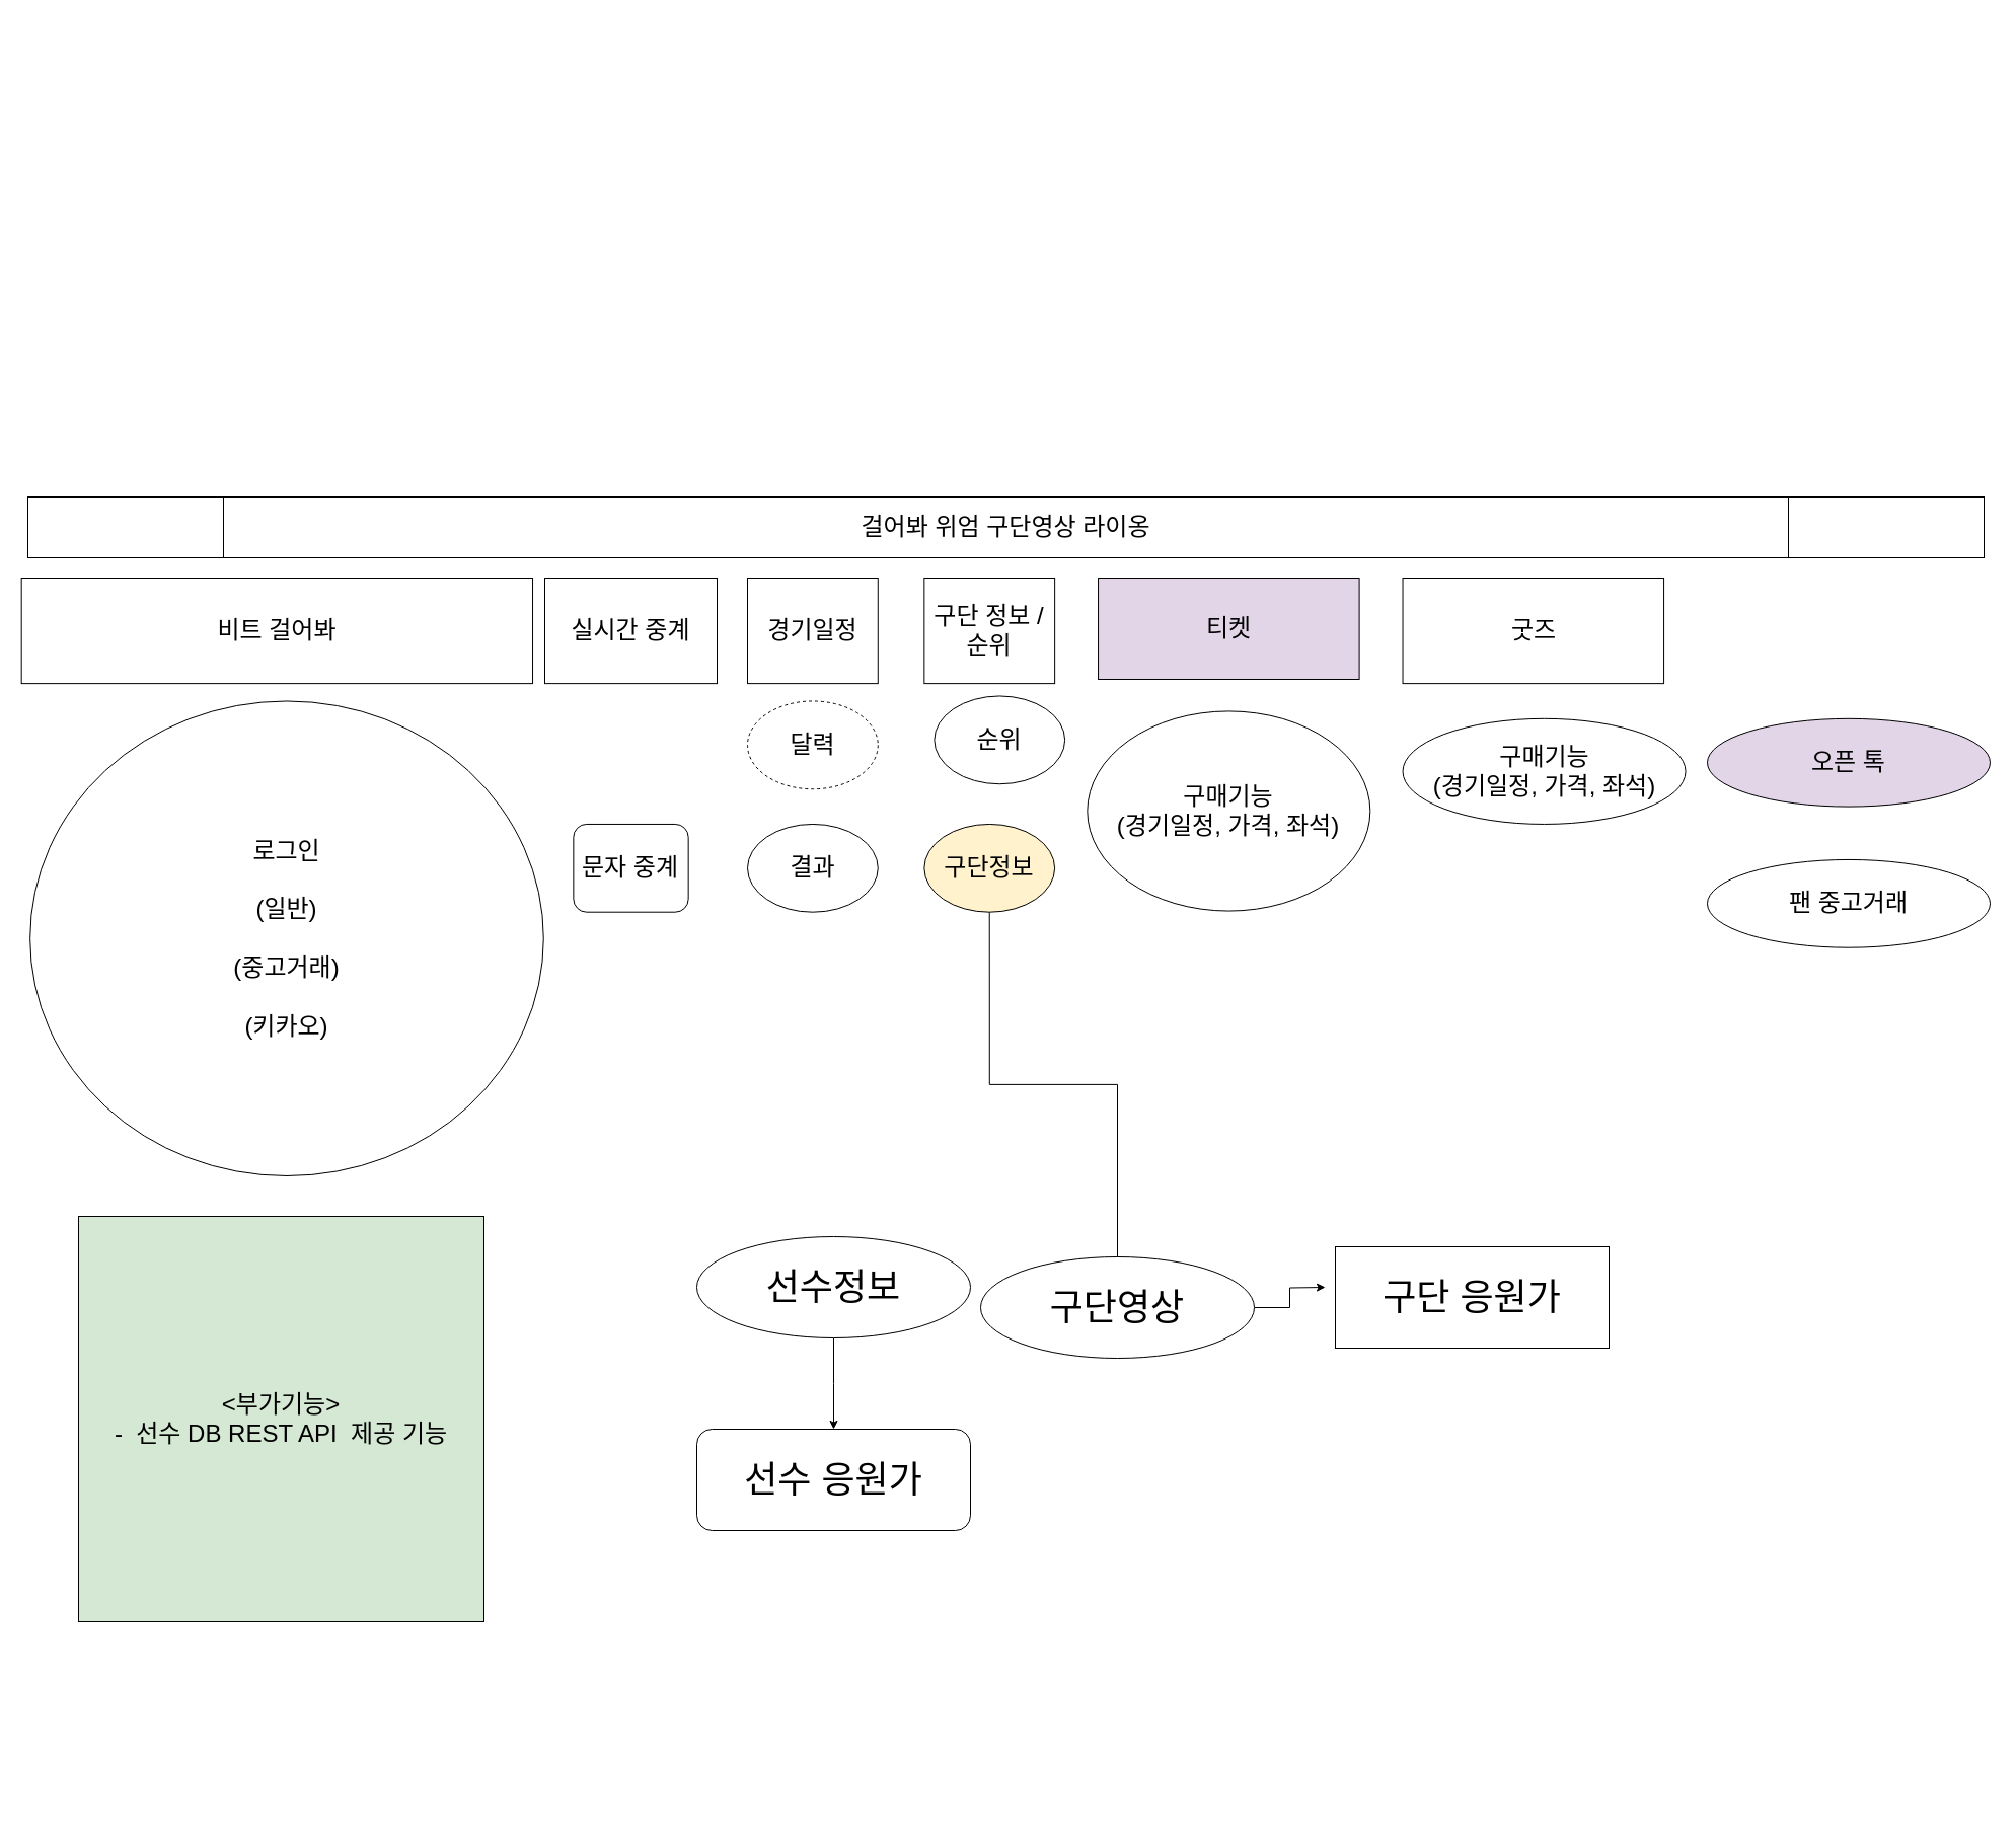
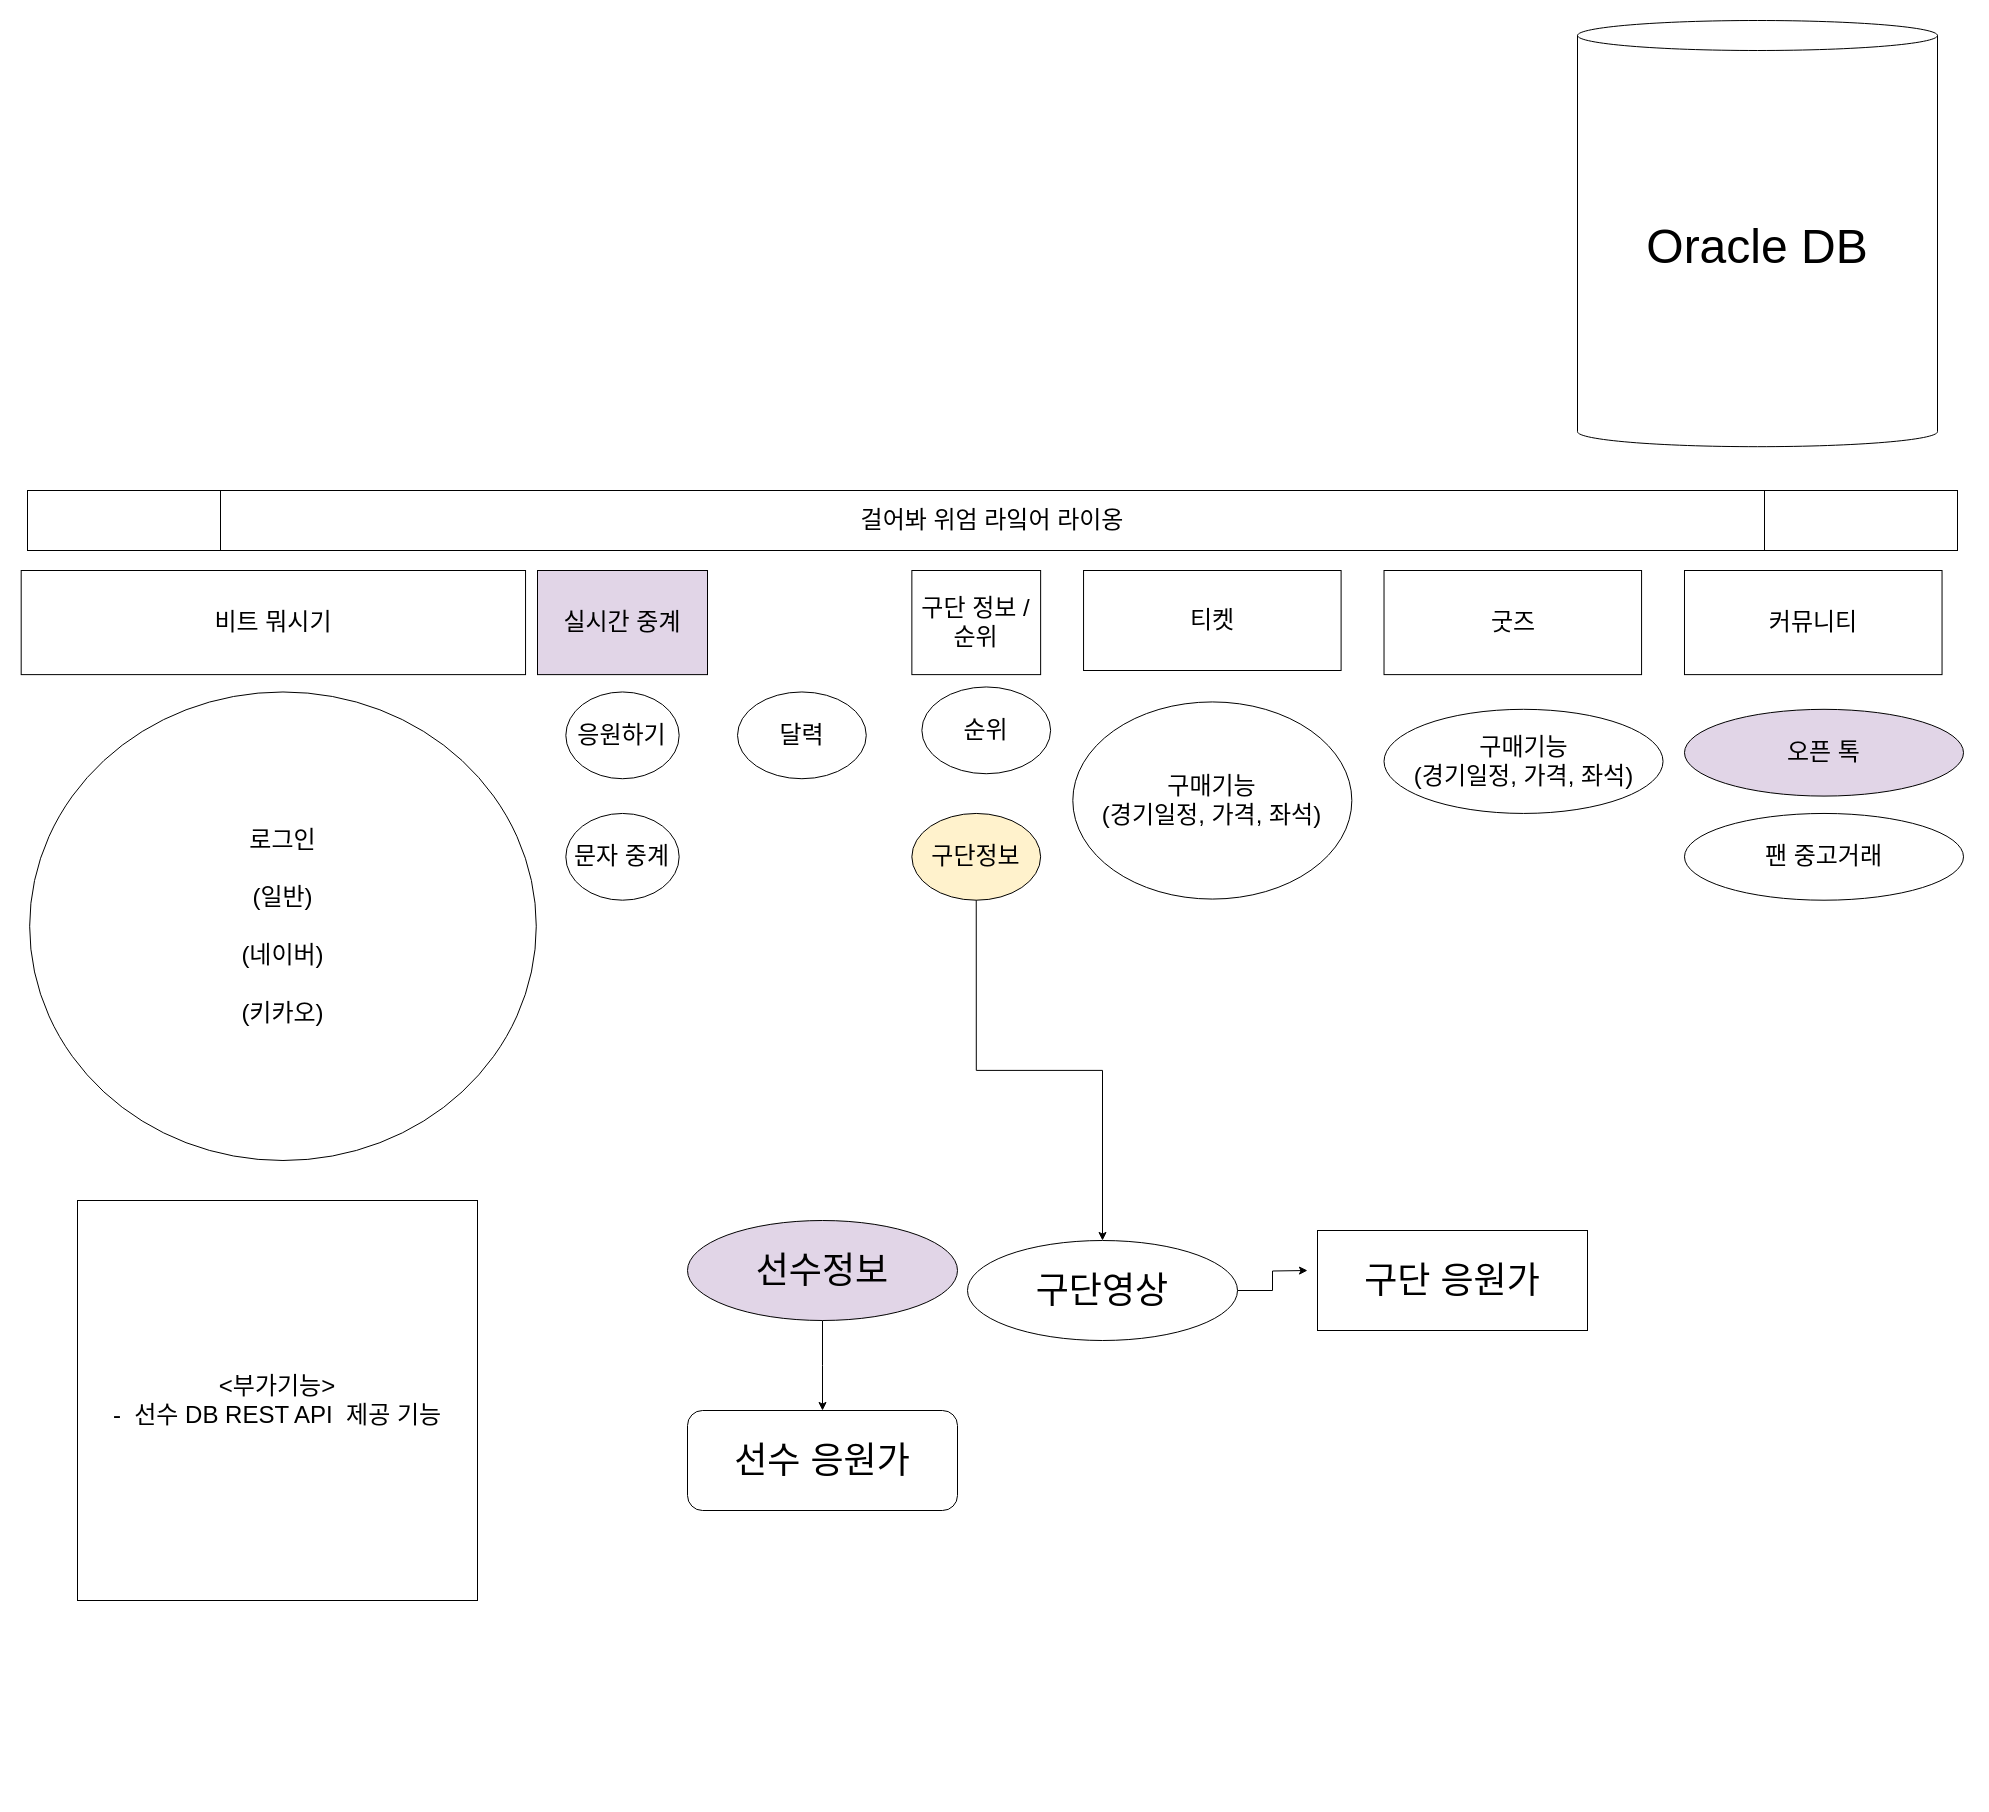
+ <mxCell id="34" value="&lt;font style=&quot;font-size: 48px;&quot;&gt;Oracle DB&lt;/font&gt;" style="shape=cylinder3;whiteSpace=wrap;html=1;boundedLbl=1;backgroundOutline=1;size=15;" vertex="1" parent="1"><mxGeometry x="1577" y="20" width="360" height="426.18" as="geometry" /></mxCell>
- <mxCell id="32" value="&lt;font style=&quot;font-size: 24px;&quot;&gt;걸어봐 위엄 구단영상 라이옹&lt;/font&gt;" style="shape=process;whiteSpace=wrap;html=1;backgroundOutline=1;fontSize=24;" vertex="1" parent="1"><mxGeometry x="27" y="490" width="1930" height="60" as="geometry" /></mxCell>
+ <mxCell id="32" value="&lt;font style=&quot;font-size: 24px;&quot;&gt;걸어봐 위엄 라잌어 라이옹&lt;/font&gt;" style="shape=process;whiteSpace=wrap;html=1;backgroundOutline=1;fontSize=24;" vertex="1" parent="1"><mxGeometry x="27" y="490" width="1930" height="60" as="geometry" /></mxCell>
- <mxCell id="15" value="티켓" style="rounded=0;whiteSpace=wrap;html=1;fontSize=24;fillColor=#e1d5e7;" vertex="1" parent="14"><mxGeometry x="10.73" width="257.55" height="100" as="geometry" /></mxCell>
+ <mxCell id="15" value="티켓" style="rounded=0;whiteSpace=wrap;html=1;fontSize=24;" vertex="1" parent="14"><mxGeometry x="10.73" width="257.55" height="100" as="geometry" /></mxCell>
- <mxCell id="3" value="&lt;font style=&quot;font-size: 24px;&quot;&gt;비트 걸어봐&lt;/font&gt;" style="rounded=0;whiteSpace=wrap;html=1;fontSize=24;" vertex="1" parent="2"><mxGeometry x="-386.317" width="504.359" height="104.118" as="geometry" /></mxCell>
+ <mxCell id="3" value="&lt;font style=&quot;font-size: 24px;&quot;&gt;비트 뭐시기&lt;/font&gt;" style="rounded=0;whiteSpace=wrap;html=1;fontSize=24;" vertex="1" parent="2"><mxGeometry x="-386.317" width="504.359" height="104.118" as="geometry" /></mxCell>
- <mxCell id="6" value="실시간 중계" style="rounded=0;whiteSpace=wrap;html=1;fontSize=24;" vertex="1" parent="5"><mxGeometry width="170" height="104.117" as="geometry" /></mxCell>
+ <mxCell id="6" value="실시간 중계" style="rounded=0;whiteSpace=wrap;html=1;fontSize=24;fillColor=#e1d5e7;" vertex="1" parent="5"><mxGeometry width="170" height="104.117" as="geometry" /></mxCell>
- <mxCell id="11" value="경기일정" style="rounded=0;whiteSpace=wrap;html=1;fontSize=24;" vertex="1" parent="10"><mxGeometry width="128.772" height="104.118" as="geometry" /></mxCell>
+ <mxCell id="4" value="커뮤니티" style="rounded=0;whiteSpace=wrap;html=1;fontSize=24;" vertex="1" parent="2"><mxGeometry x="1276.993" width="257.545" height="104.118" as="geometry" /></mxCell>
+ <mxCell id="7" value="응원하기" style="ellipse;whiteSpace=wrap;html=1;fontSize=24;" vertex="1" parent="5"><mxGeometry x="28.333" y="121.47" width="113.333" height="86.764" as="geometry" /></mxCell>
- <mxCell id="12" value="달력" style="ellipse;whiteSpace=wrap;html=1;fontSize=24;dashed=1;" vertex="1" parent="10"><mxGeometry y="121.471" width="128.772" height="86.765" as="geometry" /></mxCell>
+ <mxCell id="12" value="달력" style="ellipse;whiteSpace=wrap;html=1;fontSize=24;" vertex="1" parent="10"><mxGeometry y="121.471" width="128.772" height="86.765" as="geometry" /></mxCell>
- <mxCell id="8" value="문자 중계" style="whiteSpace=wrap;html=1;fontSize=24;rounded=1;" vertex="1" parent="5"><mxGeometry x="28.333" y="242.939" width="113.333" height="86.764" as="geometry" /></mxCell>
+ <mxCell id="8" value="문자 중계" style="ellipse;whiteSpace=wrap;html=1;fontSize=24;" vertex="1" parent="5"><mxGeometry x="28.333" y="242.939" width="113.333" height="86.764" as="geometry" /></mxCell>
- <mxCell id="13" value="결과" style="ellipse;whiteSpace=wrap;html=1;fontSize=24;" vertex="1" parent="10"><mxGeometry y="242.941" width="128.772" height="86.765" as="geometry" /></mxCell>
- <mxCell id="27" value="팬 중고거래" style="ellipse;whiteSpace=wrap;html=1;fontSize=24;" vertex="1" parent="2"><mxGeometry x="1276.993" y="277.944" width="279.007" height="86.765" as="geometry" /></mxCell>
+ <mxCell id="27" value="팬 중고거래" style="ellipse;whiteSpace=wrap;html=1;fontSize=24;" vertex="1" parent="2"><mxGeometry x="1276.993" y="242.944" width="279.007" height="86.765" as="geometry" /></mxCell>
- <mxCell id="22" value="&lt;font style=&quot;font-size: 24px;&quot;&gt;로그인&lt;br style=&quot;font-size: 24px;&quot;&gt;&lt;br style=&quot;font-size: 24px;&quot;&gt;(일반)&lt;br style=&quot;font-size: 24px;&quot;&gt;&lt;br style=&quot;font-size: 24px;&quot;&gt;(중고거래)&lt;br style=&quot;font-size: 24px;&quot;&gt;&lt;br style=&quot;font-size: 24px;&quot;&gt;(키카오)&lt;/font&gt;" style="ellipse;whiteSpace=wrap;html=1;fontSize=24;" vertex="1" parent="2"><mxGeometry x="-377.837" y="121.471" width="506.61" height="468.529" as="geometry" /></mxCell>
+ <mxCell id="22" value="&lt;font style=&quot;font-size: 24px;&quot;&gt;로그인&lt;br style=&quot;font-size: 24px;&quot;&gt;&lt;br style=&quot;font-size: 24px;&quot;&gt;(일반)&lt;br style=&quot;font-size: 24px;&quot;&gt;&lt;br style=&quot;font-size: 24px;&quot;&gt;(네이버)&lt;br style=&quot;font-size: 24px;&quot;&gt;&lt;br style=&quot;font-size: 24px;&quot;&gt;(키카오)&lt;/font&gt;" style="ellipse;whiteSpace=wrap;html=1;fontSize=24;" vertex="1" parent="2"><mxGeometry x="-377.837" y="121.471" width="506.61" height="468.529" as="geometry" /></mxCell>
- <mxCell id="26" style="edgeStyle=orthogonalEdgeStyle;rounded=0;orthogonalLoop=1;jettySize=auto;html=1;endArrow=none;" edge="1" parent="2" source="23" target="25"><mxGeometry relative="1" as="geometry"><mxPoint x="568.745" y="470" as="targetPoint" /></mxGeometry></mxCell>
+ <mxCell id="26" style="edgeStyle=orthogonalEdgeStyle;rounded=0;orthogonalLoop=1;jettySize=auto;html=1;" edge="1" parent="2" source="23" target="25"><mxGeometry relative="1" as="geometry"><mxPoint x="568.745" y="470" as="targetPoint" /></mxGeometry></mxCell>
- <mxCell id="29" value="&lt;font style=&quot;font-size: 36px;&quot;&gt;선수정보&lt;/font&gt;" style="ellipse;whiteSpace=wrap;html=1;" vertex="1" parent="2"><mxGeometry x="280" y="650" width="270" height="100" as="geometry" /></mxCell>
+ <mxCell id="29" value="&lt;font style=&quot;font-size: 36px;&quot;&gt;선수정보&lt;/font&gt;" style="ellipse;whiteSpace=wrap;html=1;fillColor=#e1d5e7;" vertex="1" parent="2"><mxGeometry x="280" y="650" width="270" height="100" as="geometry" /></mxCell>
- <mxCell id="33" value="&lt;font style=&quot;font-size: 24px;&quot;&gt;&amp;lt;부가기능&amp;gt;&lt;br style=&quot;font-size: 24px;&quot;&gt;-&amp;nbsp; 선수 DB REST API&amp;nbsp; 제공 기능&lt;/font&gt;" style="whiteSpace=wrap;html=1;aspect=fixed;fontSize=24;fillColor=#d5e8d4;" vertex="1" parent="1"><mxGeometry x="77" y="1200" width="400" height="400" as="geometry" /></mxCell>
+ <mxCell id="33" value="&lt;font style=&quot;font-size: 24px;&quot;&gt;&amp;lt;부가기능&amp;gt;&lt;br style=&quot;font-size: 24px;&quot;&gt;-&amp;nbsp; 선수 DB REST API&amp;nbsp; 제공 기능&lt;/font&gt;" style="whiteSpace=wrap;html=1;aspect=fixed;fontSize=24;" vertex="1" parent="1"><mxGeometry x="77" y="1200" width="400" height="400" as="geometry" /></mxCell>
